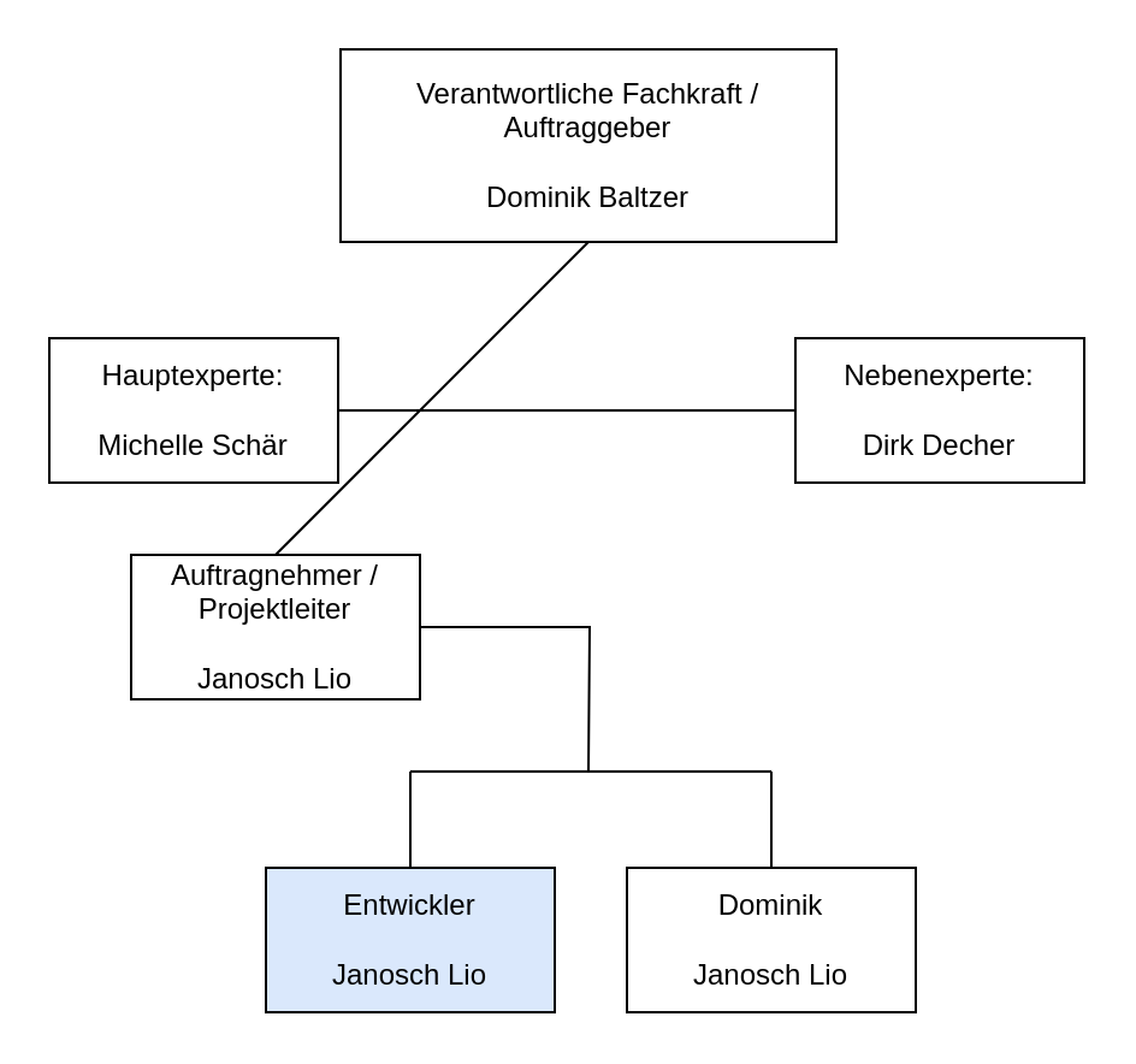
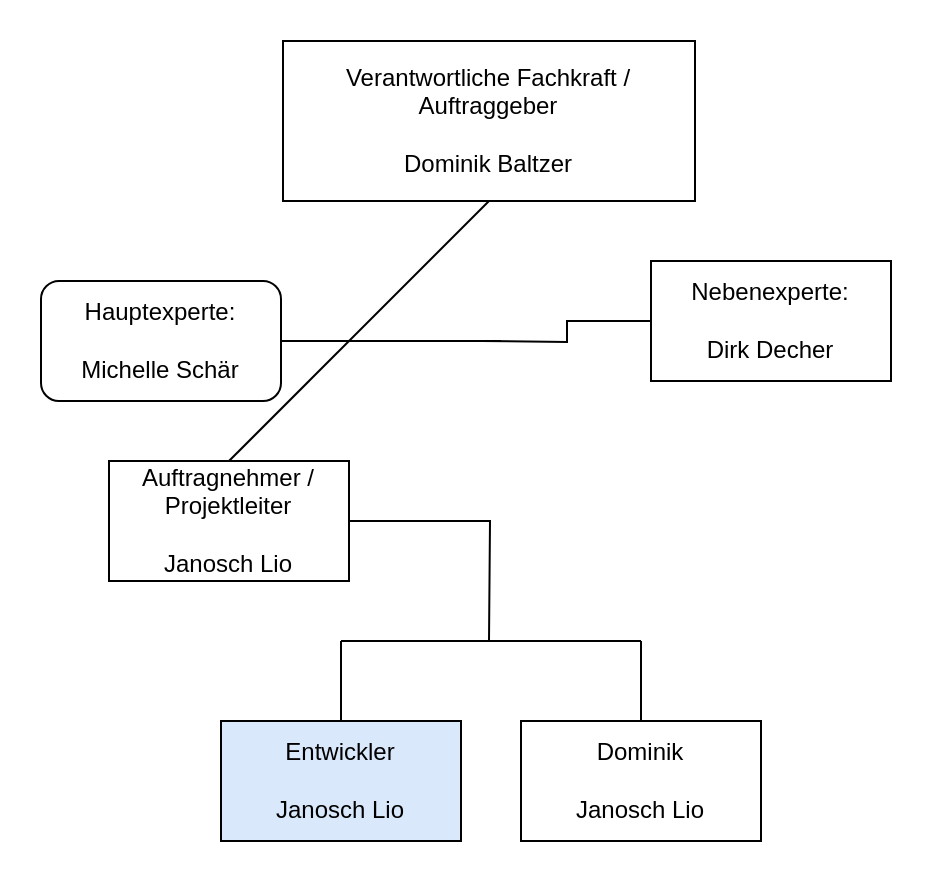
- <mxCell id="7" value="Hauptexperte:&lt;br&gt;&lt;br&gt;Michelle Schär" style="rounded=0;whiteSpace=wrap;html=1;" vertex="1" parent="1"><mxGeometry x="20" y="140" width="120" height="60" as="geometry" /></mxCell>
+ <mxCell id="7" value="Hauptexperte:&lt;br&gt;&lt;br&gt;Michelle Schär" style="whiteSpace=wrap;html=1;rounded=1;" vertex="1" parent="1"><mxGeometry x="20" y="140" width="120" height="60" as="geometry" /></mxCell>
- <mxCell id="9" value="Nebenexperte:&lt;br&gt;&lt;br&gt;Dirk Decher" style="rounded=0;whiteSpace=wrap;html=1;" vertex="1" parent="1"><mxGeometry x="330" y="140" width="120" height="60" as="geometry" /></mxCell>
+ <mxCell id="9" value="Nebenexperte:&lt;br&gt;&lt;br&gt;Dirk Decher" style="rounded=0;whiteSpace=wrap;html=1;" vertex="1" parent="1"><mxGeometry x="325" y="130" width="120" height="60" as="geometry" /></mxCell>
